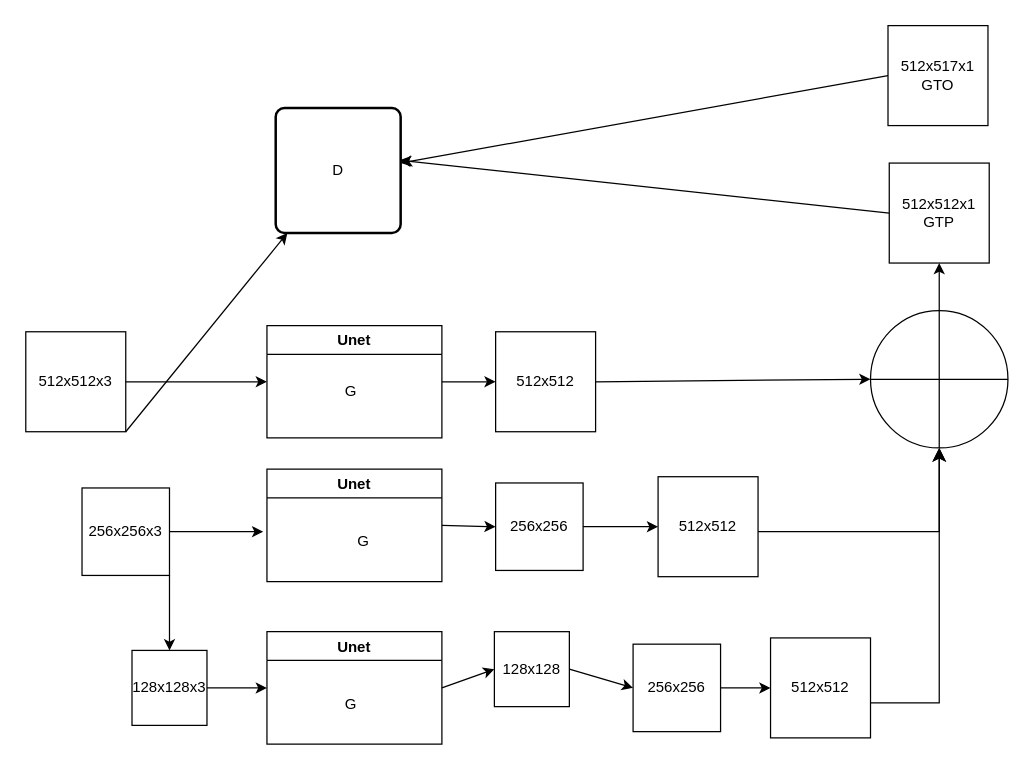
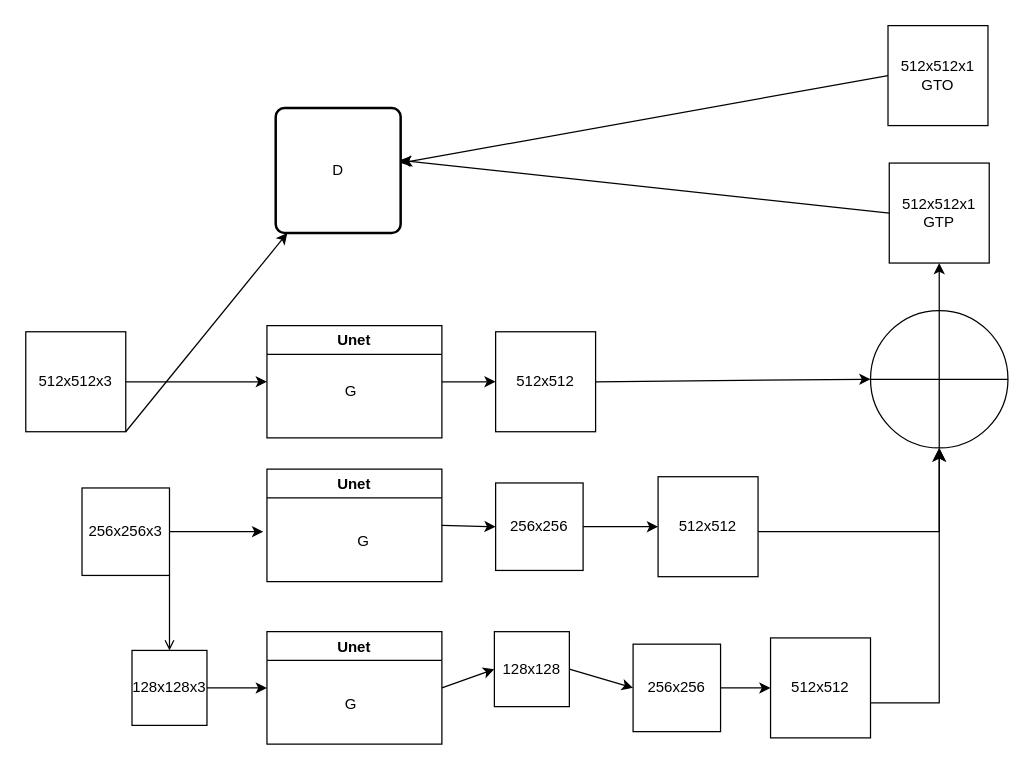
- <mxCell id="28" value="512x517x1&lt;br&gt;GTO" style="whiteSpace=wrap;html=1;aspect=fixed;" vertex="1" parent="1"><mxGeometry x="710" y="20" width="80" height="80" as="geometry" /></mxCell>
+ <mxCell id="28" value="512x512x1&lt;br&gt;GTO" style="whiteSpace=wrap;html=1;aspect=fixed;" vertex="1" parent="1"><mxGeometry x="710" y="20" width="80" height="80" as="geometry" /></mxCell>
- <mxCell id="37" value="" style="endArrow=classic;html=1;rounded=0;exitX=1;exitY=1;exitDx=0;exitDy=0;entryX=0.5;entryY=0;entryDx=0;entryDy=0;" edge="1" parent="1" source="3" target="4"><mxGeometry width="50" height="50" relative="1" as="geometry"><mxPoint x="110" y="355" as="sourcePoint" /><mxPoint x="110" y="400" as="targetPoint" /></mxGeometry></mxCell>
+ <mxCell id="37" value="" style="endArrow=open;html=1;rounded=0;exitX=1;exitY=1;exitDx=0;exitDy=0;entryX=0.5;entryY=0;entryDx=0;entryDy=0;" edge="1" parent="1" source="3" target="4"><mxGeometry width="50" height="50" relative="1" as="geometry"><mxPoint x="110" y="355" as="sourcePoint" /><mxPoint x="110" y="400" as="targetPoint" /></mxGeometry></mxCell>
